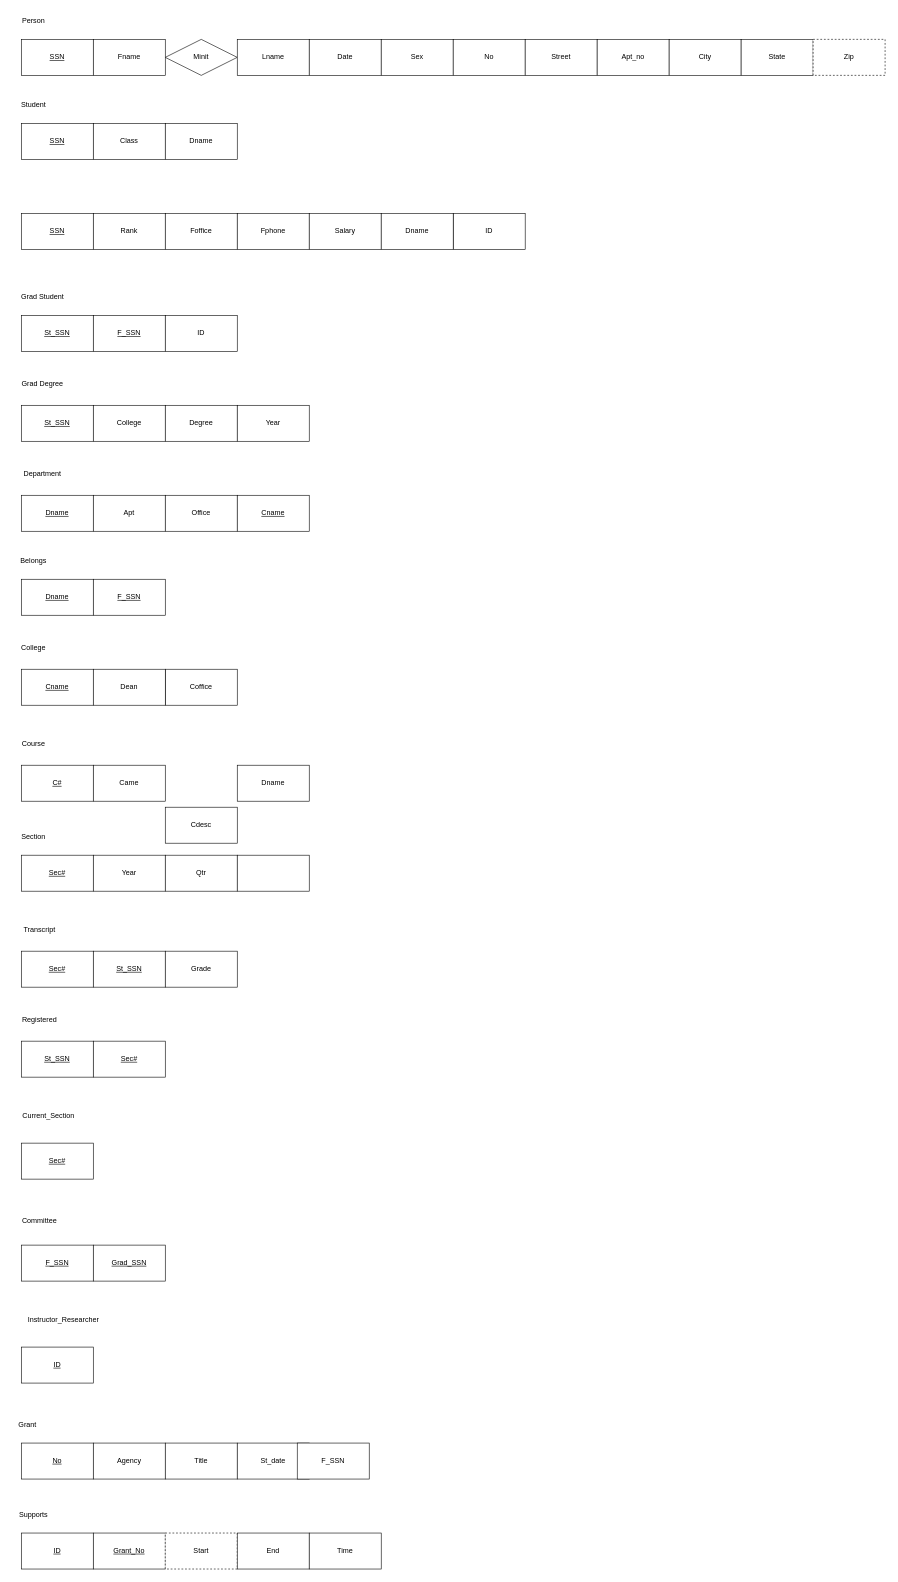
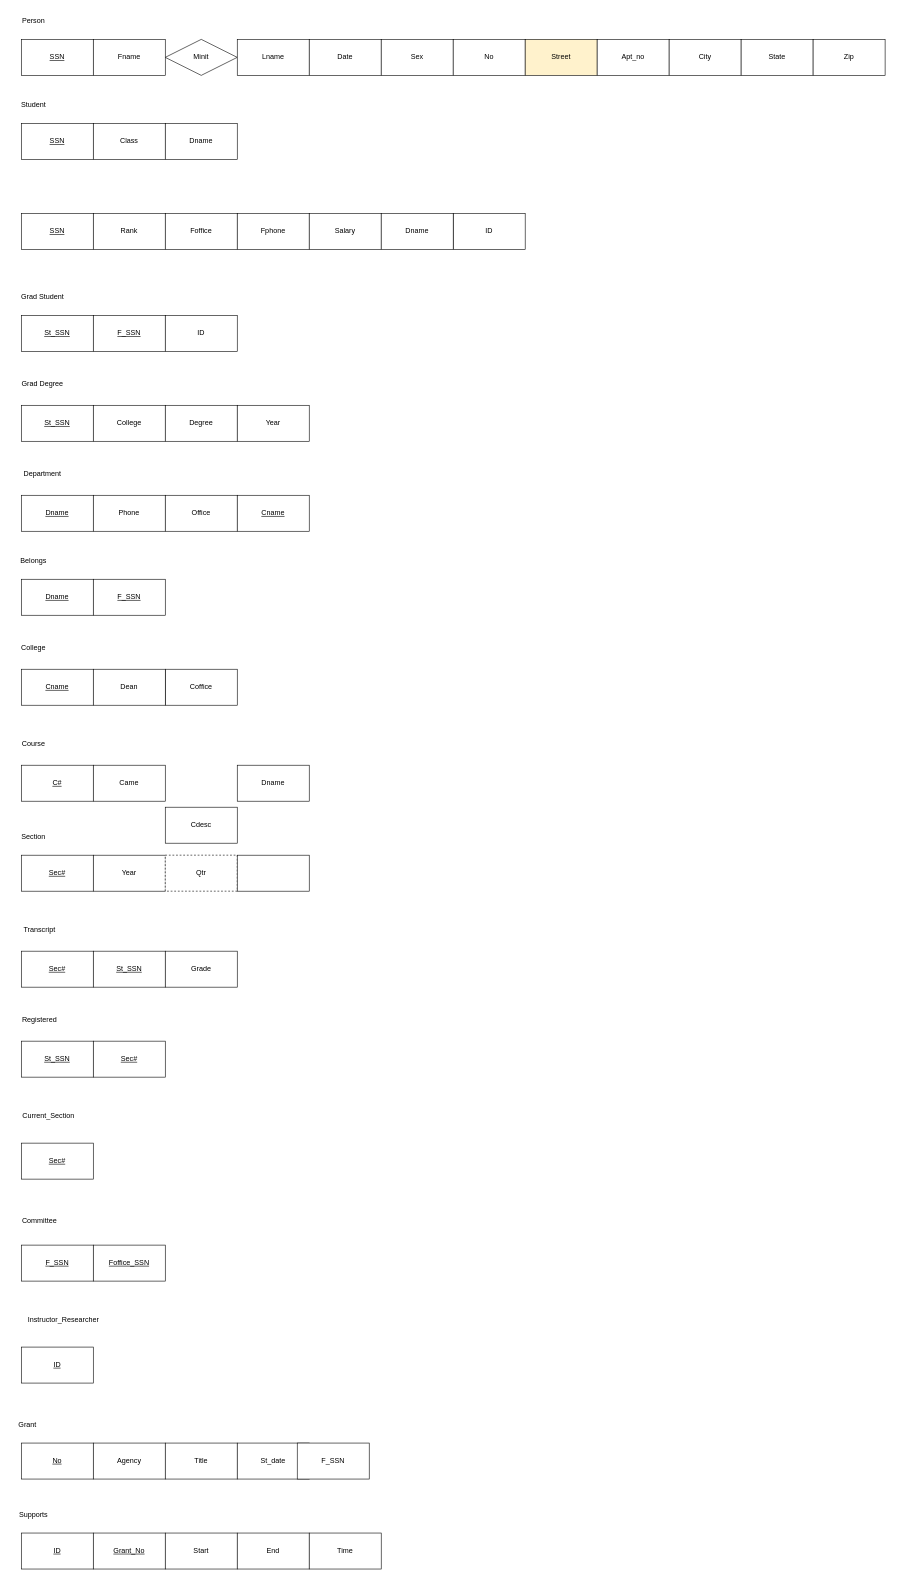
- <mxCell id="10" value="Street" style="whiteSpace=wrap;html=1;" vertex="1" parent="1"><mxGeometry x="875" y="65" width="120" height="60" as="geometry" /></mxCell>
+ <mxCell id="10" value="Street" style="whiteSpace=wrap;html=1;fillColor=#fff2cc;" vertex="1" parent="1"><mxGeometry x="875" y="65" width="120" height="60" as="geometry" /></mxCell>
- <mxCell id="14" value="Zip" style="whiteSpace=wrap;html=1;dashed=1;" vertex="1" parent="1"><mxGeometry x="1355" y="65" width="120" height="60" as="geometry" /></mxCell>
+ <mxCell id="14" value="Zip" style="whiteSpace=wrap;html=1;" vertex="1" parent="1"><mxGeometry x="1355" y="65" width="120" height="60" as="geometry" /></mxCell>
- <mxCell id="33" value="Apt" style="whiteSpace=wrap;html=1;" vertex="1" parent="1"><mxGeometry x="155" y="825" width="120" height="60" as="geometry" /></mxCell>
+ <mxCell id="33" value="Phone" style="whiteSpace=wrap;html=1;" vertex="1" parent="1"><mxGeometry x="155" y="825" width="120" height="60" as="geometry" /></mxCell>
- <mxCell id="48" value="Qtr" style="whiteSpace=wrap;html=1;" vertex="1" parent="1"><mxGeometry x="275" y="1425" width="120" height="60" as="geometry" /></mxCell>
+ <mxCell id="48" value="Qtr" style="whiteSpace=wrap;html=1;dashed=1;" vertex="1" parent="1"><mxGeometry x="275" y="1425" width="120" height="60" as="geometry" /></mxCell>
- <mxCell id="77" value="Grad_SSN" style="whiteSpace=wrap;html=1;fontStyle=4" vertex="1" parent="1"><mxGeometry x="155" y="2075" width="120" height="60" as="geometry" /></mxCell>
+ <mxCell id="77" value="Foffice_SSN" style="whiteSpace=wrap;html=1;fontStyle=4" vertex="1" parent="1"><mxGeometry x="155" y="2075" width="120" height="60" as="geometry" /></mxCell>
- <mxCell id="72" value="Start" style="whiteSpace=wrap;html=1;dashed=1;" vertex="1" parent="1"><mxGeometry x="275" y="2555" width="120" height="60" as="geometry" /></mxCell>
+ <mxCell id="72" value="Start" style="whiteSpace=wrap;html=1;" vertex="1" parent="1"><mxGeometry x="275" y="2555" width="120" height="60" as="geometry" /></mxCell>
